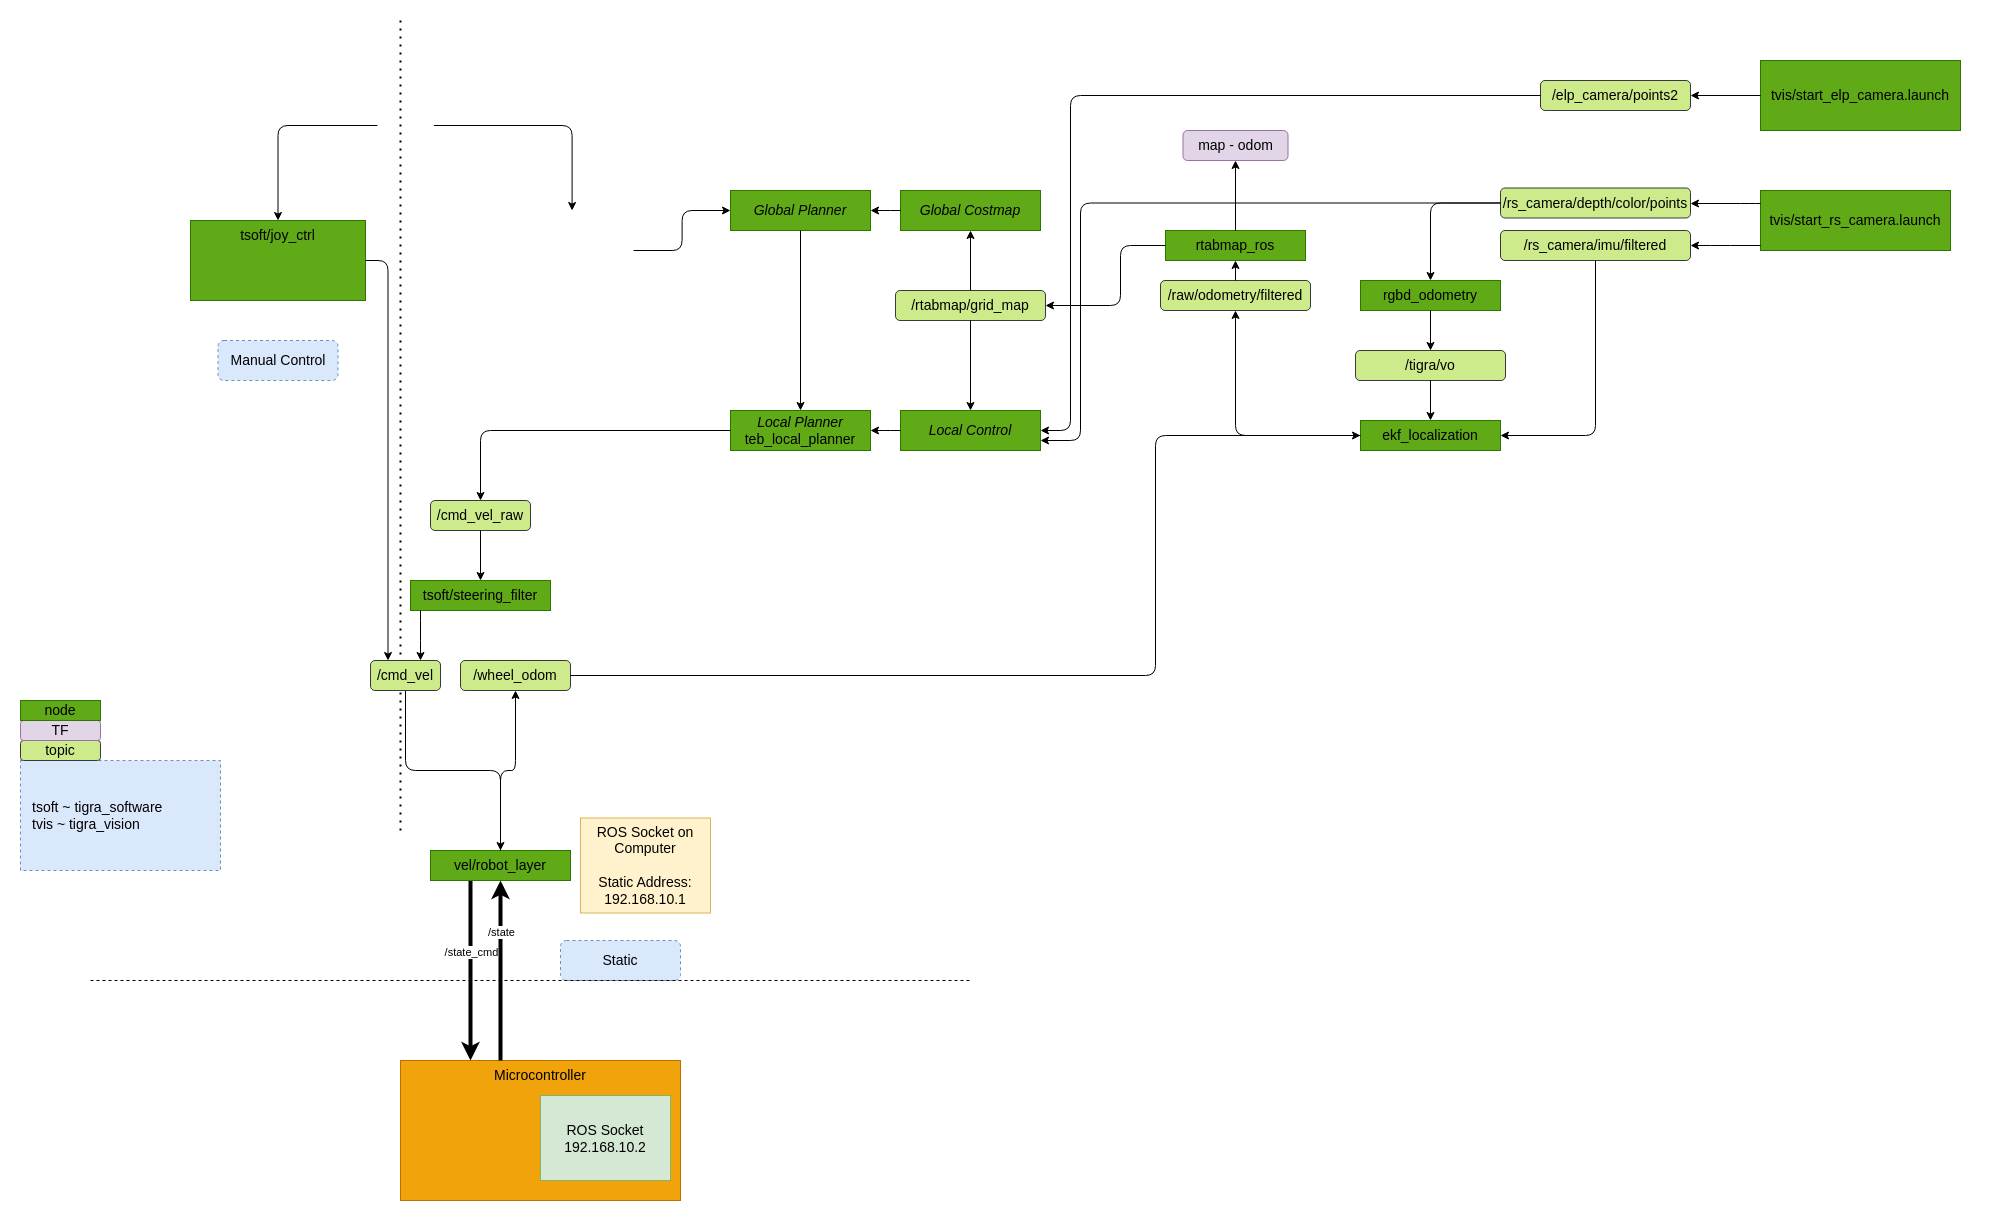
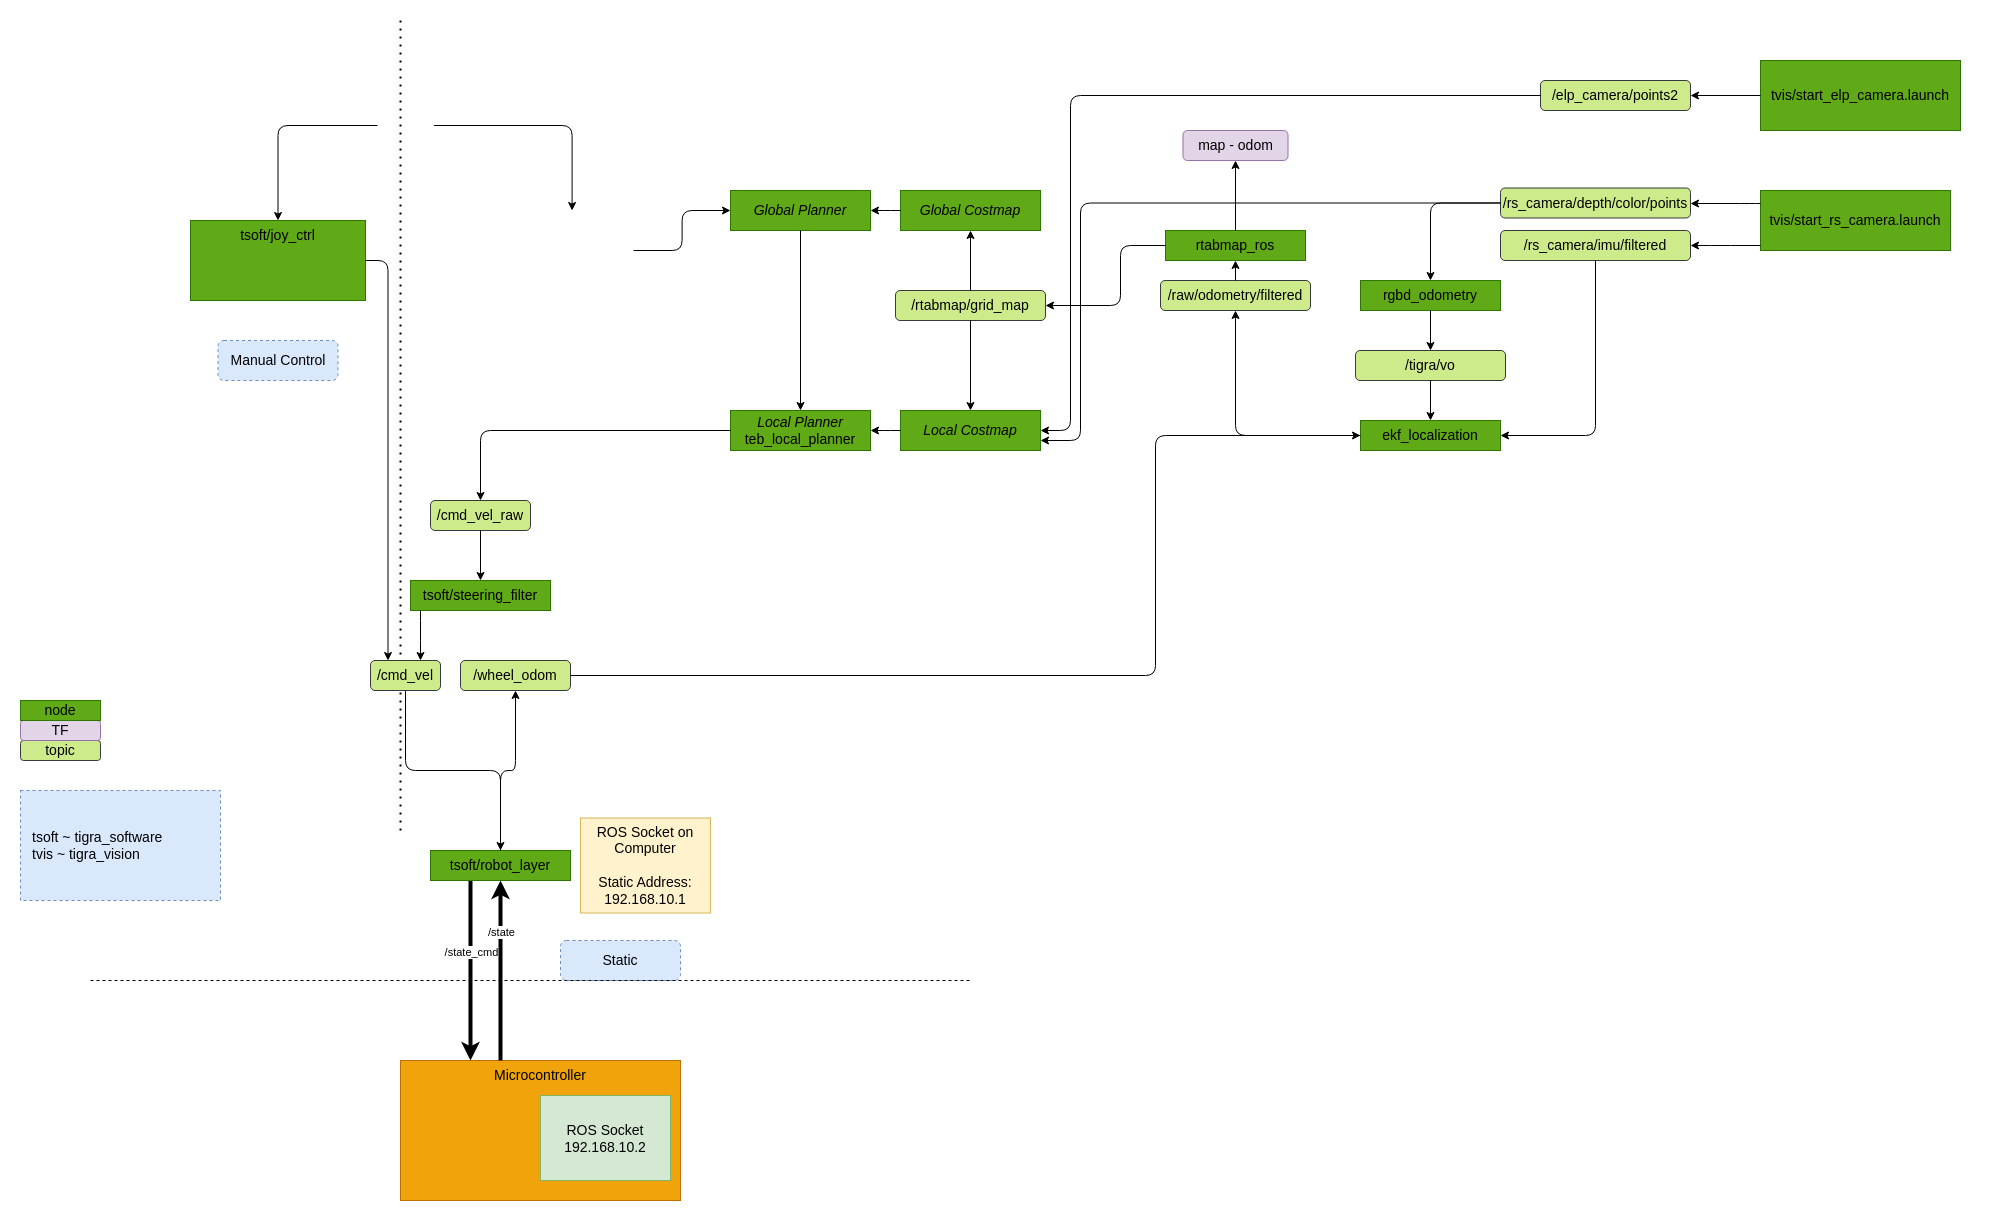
- <mxCell id="56" value="&lt;i&gt;Local Control&lt;/i&gt;" style="rounded=0;whiteSpace=wrap;html=1;fillColor=#60a917;strokeColor=#2D7600;fontSize=14;fontColor=#000000;" parent="1" vertex="1"><mxGeometry x="900" y="410" width="140" height="40" as="geometry" /></mxCell>
+ <mxCell id="56" value="&lt;i&gt;Local Costmap&lt;/i&gt;" style="rounded=0;whiteSpace=wrap;html=1;fillColor=#60a917;strokeColor=#2D7600;fontSize=14;fontColor=#000000;" parent="1" vertex="1"><mxGeometry x="900" y="410" width="140" height="40" as="geometry" /></mxCell>
- <mxCell id="13" value="tsoft ~ tigra_software&lt;br&gt;tvis ~ tigra_vision" style="rounded=0;whiteSpace=wrap;html=1;fontSize=14;fillColor=#dae8fc;strokeColor=#6c8ebf;fontColor=#000000;dashed=1;shadow=0;sketch=0;glass=0;align=left;spacingLeft=10;" parent="1" vertex="1"><mxGeometry x="20" y="760" width="200" height="110" as="geometry" /></mxCell>
+ <mxCell id="13" value="tsoft ~ tigra_software&lt;br&gt;tvis ~ tigra_vision" style="rounded=0;whiteSpace=wrap;html=1;fontSize=14;fillColor=#dae8fc;strokeColor=#6c8ebf;fontColor=#000000;dashed=1;shadow=0;sketch=0;glass=0;align=left;spacingLeft=10;" parent="1" vertex="1"><mxGeometry x="20" y="790" width="200" height="110" as="geometry" /></mxCell>
- <mxCell id="12" value="vel/robot_layer" style="rounded=0;whiteSpace=wrap;html=1;fillColor=#60a917;strokeColor=#2D7600;fontSize=14;fontColor=#000000;" parent="1" vertex="1"><mxGeometry x="430" y="850" width="140" height="30" as="geometry" /></mxCell>
+ <mxCell id="12" value="tsoft/robot_layer" style="rounded=0;whiteSpace=wrap;html=1;fillColor=#60a917;strokeColor=#2D7600;fontSize=14;fontColor=#000000;" parent="1" vertex="1"><mxGeometry x="430" y="850" width="140" height="30" as="geometry" /></mxCell>
